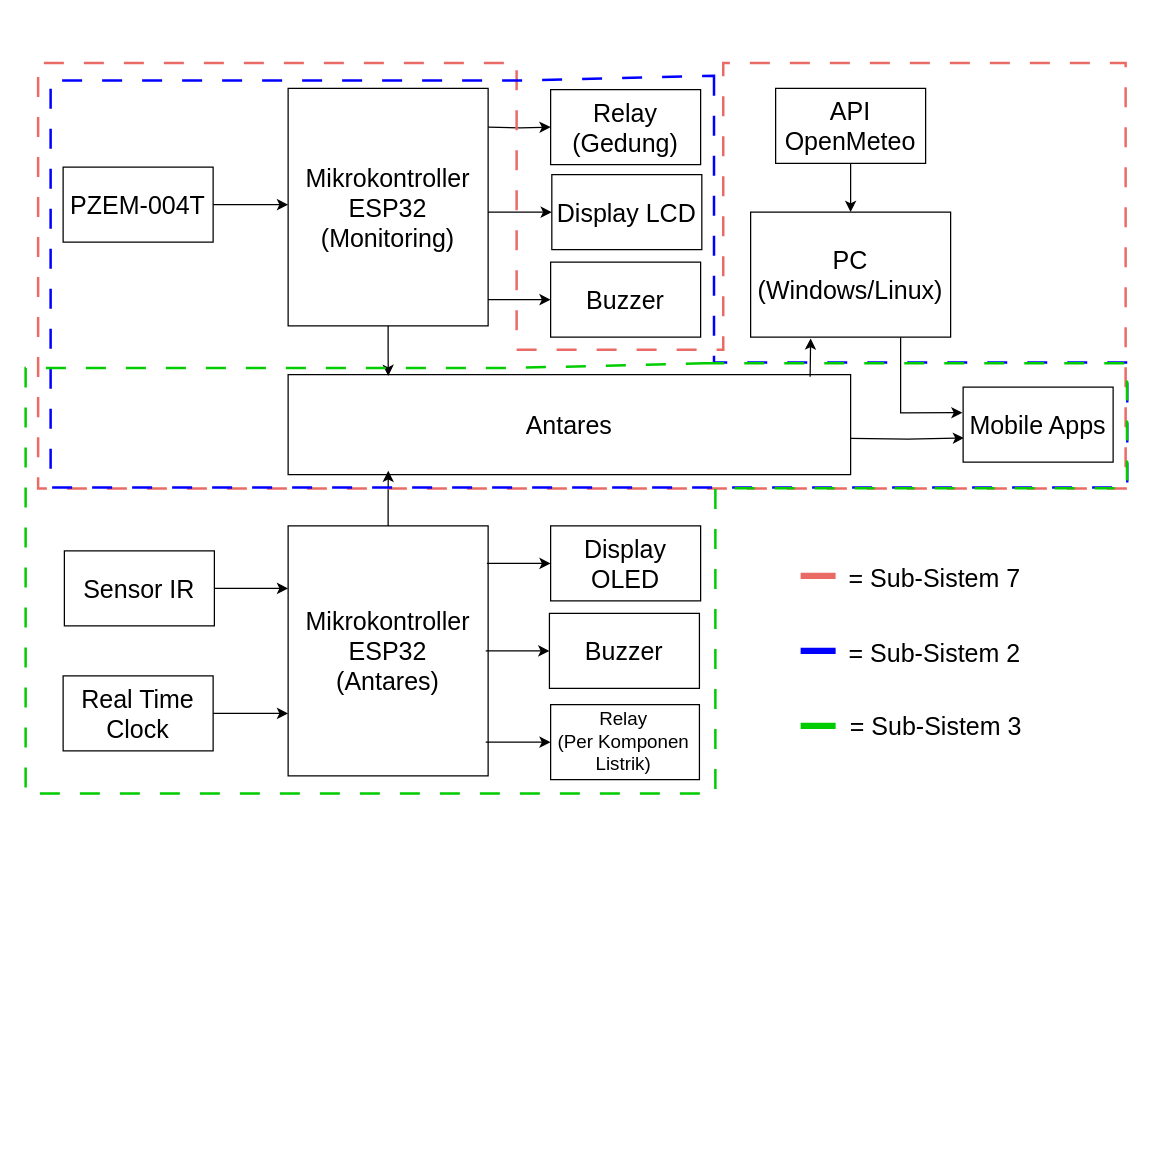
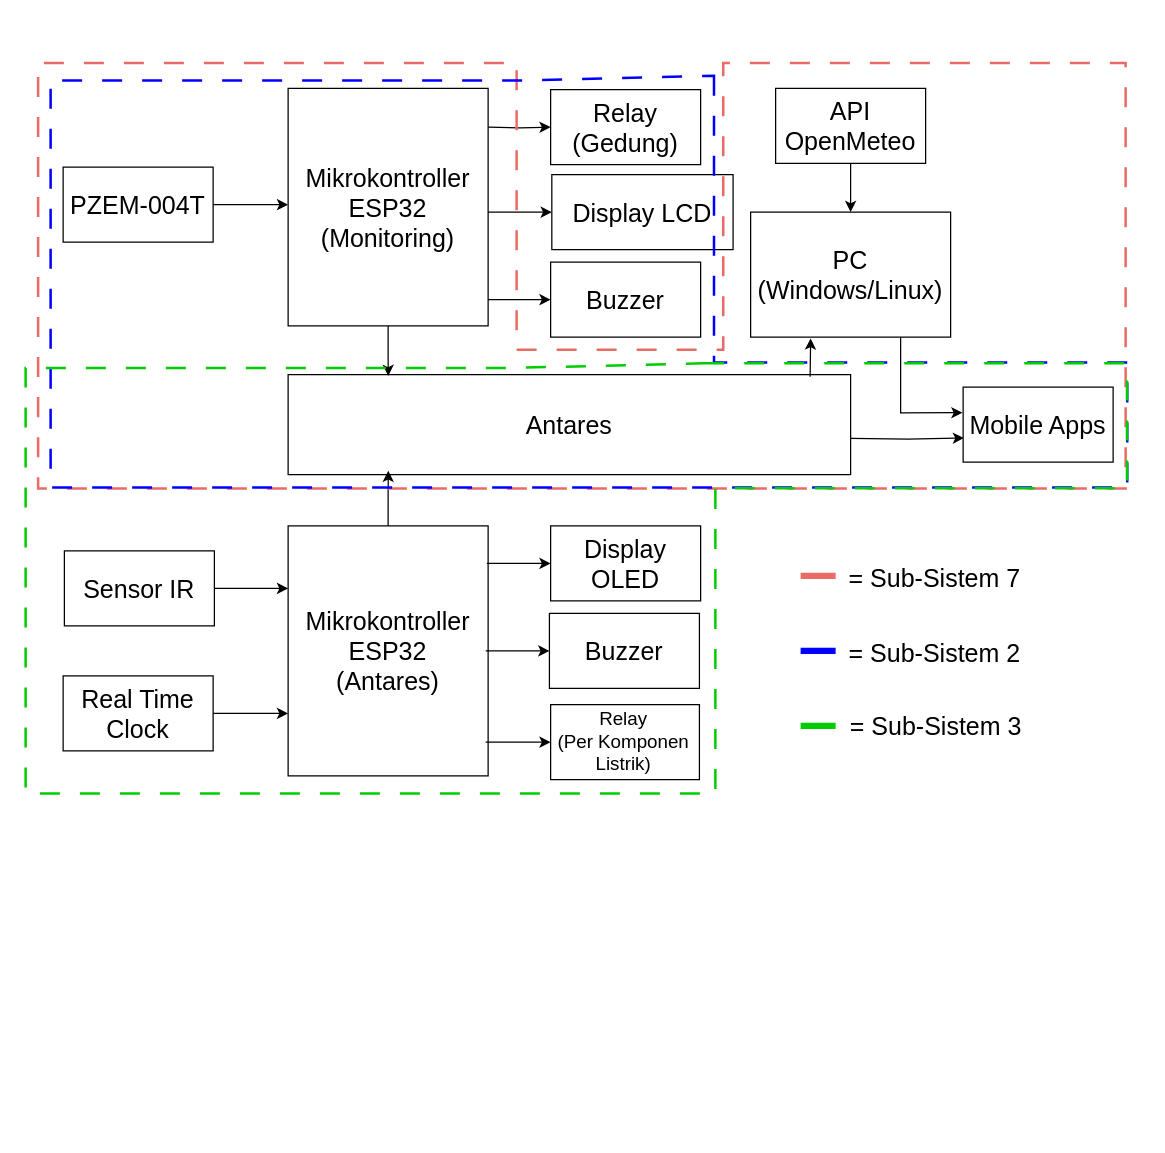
- <mxCell id="20" value="Display LCD" style="rounded=0;whiteSpace=wrap;html=1;fontSize=20;" vertex="1" parent="1"><mxGeometry x="440.96" y="139" width="120" height="60" as="geometry" /></mxCell>
+ <mxCell id="20" value="Display LCD" style="rounded=0;whiteSpace=wrap;html=1;fontSize=20;" vertex="1" parent="1"><mxGeometry x="440.96" y="139" width="145" height="60" as="geometry" /></mxCell>
